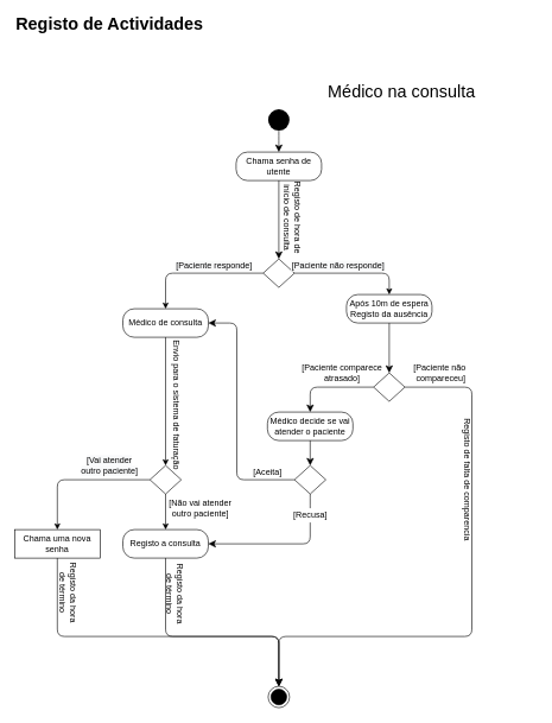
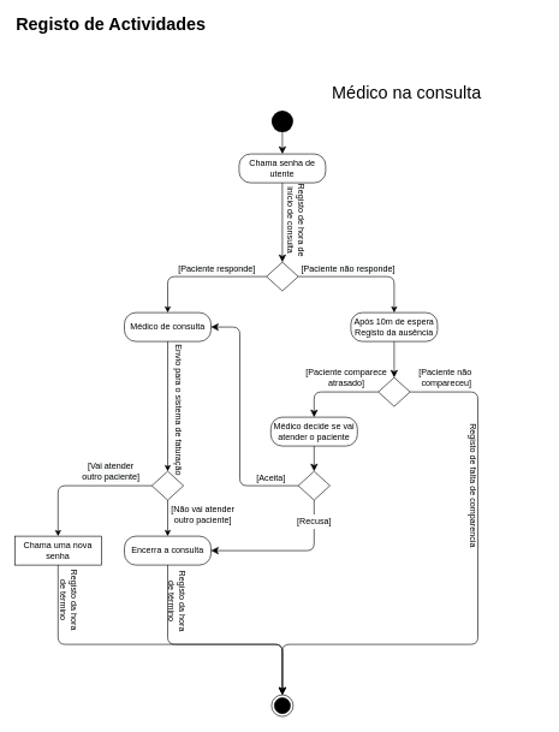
- <mxCell id="27" value="Após 10m de espera&lt;br&gt;Registo da ausência" style="rounded=1;whiteSpace=wrap;html=1;arcSize=40;" parent="1" vertex="1"><mxGeometry x="486" y="410" width="120" height="40" as="geometry" /></mxCell>
+ <mxCell id="27" value="Após 10m de espera&lt;br&gt;Registo da ausência" style="rounded=1;whiteSpace=wrap;html=1;arcSize=40;" parent="1" vertex="1"><mxGeometry x="486" y="430" width="120" height="40" as="geometry" /></mxCell>
- <mxCell id="20" value="Registo a consulta" style="rounded=1;whiteSpace=wrap;html=1;arcSize=40;" parent="1" vertex="1"><mxGeometry x="172" y="740" width="120" height="40" as="geometry" /></mxCell>
+ <mxCell id="20" value="Encerra a consulta" style="rounded=1;whiteSpace=wrap;html=1;arcSize=40;" parent="1" vertex="1"><mxGeometry x="172" y="740" width="120" height="40" as="geometry" /></mxCell>
